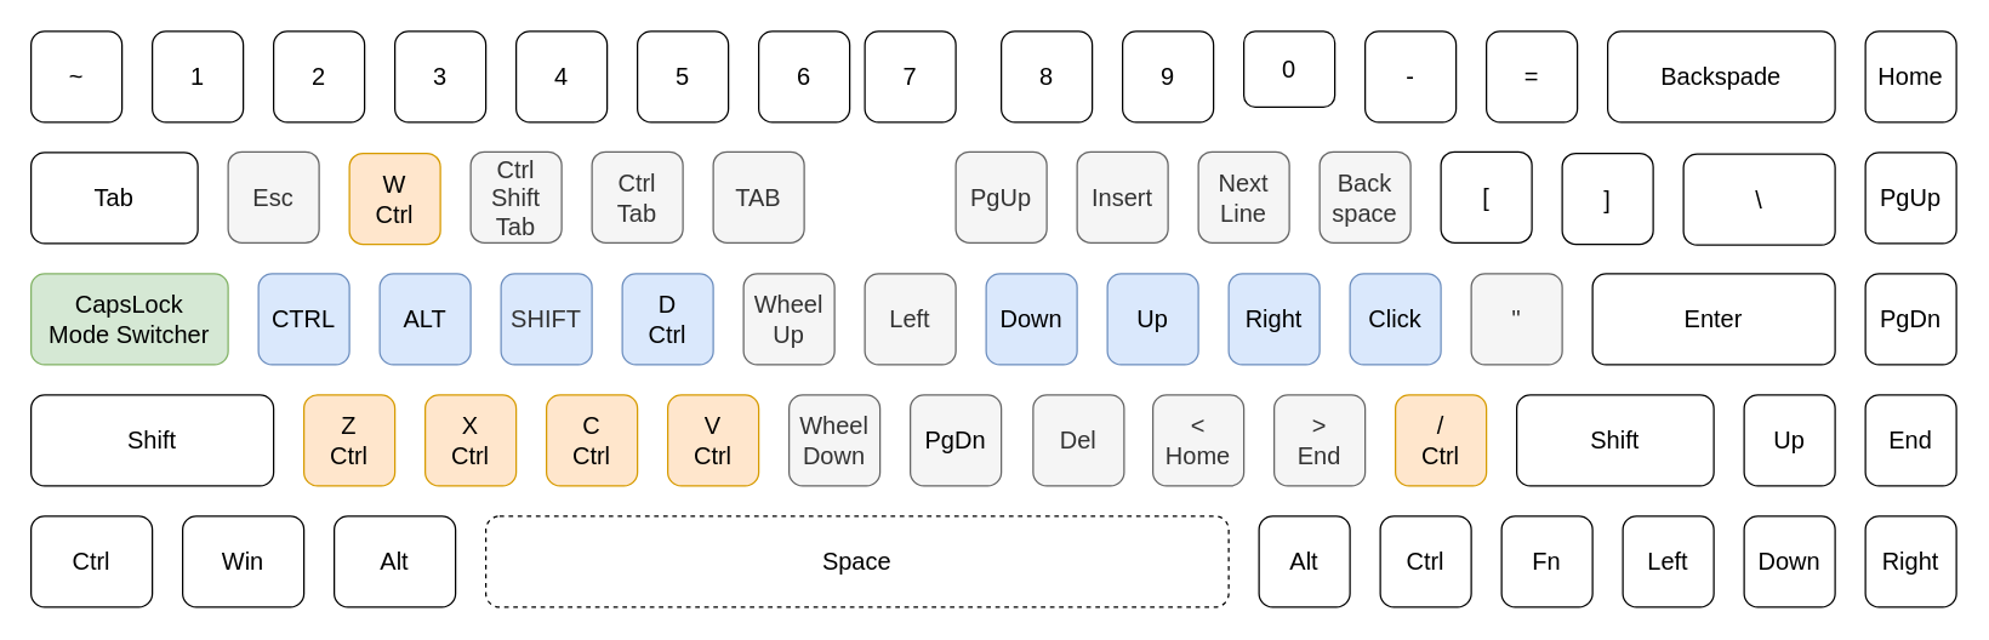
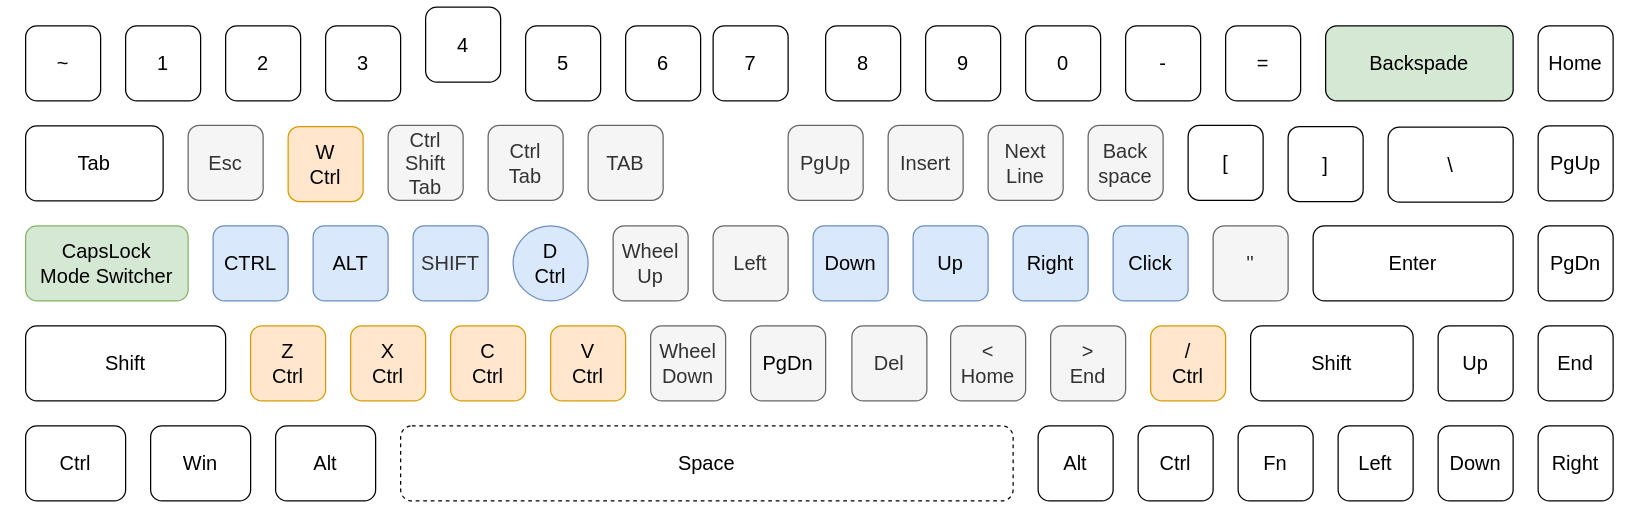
- <mxCell id="40" value="0" style="whiteSpace=wrap;html=1;aspect=fixed;rounded=1;fontSize=16;" parent="1" vertex="1"><mxGeometry x="820" y="20" width="60" height="50" as="geometry" /></mxCell>
+ <mxCell id="40" value="0" style="whiteSpace=wrap;html=1;aspect=fixed;rounded=1;fontSize=16;" parent="1" vertex="1"><mxGeometry x="820" y="20" width="60" height="60" as="geometry" /></mxCell>
- <mxCell id="46" value="4" style="whiteSpace=wrap;html=1;aspect=fixed;rounded=1;fontSize=16;" parent="1" vertex="1"><mxGeometry x="340" y="20" width="60" height="60" as="geometry" /></mxCell>
+ <mxCell id="46" value="4" style="whiteSpace=wrap;html=1;aspect=fixed;rounded=1;fontSize=16;" parent="1" vertex="1"><mxGeometry x="340" y="5" width="60" height="60" as="geometry" /></mxCell>
- <mxCell id="66" value="Backspade" style="rounded=1;whiteSpace=wrap;html=1;fontSize=16;" parent="1" vertex="1"><mxGeometry x="1060" y="20" width="150" height="60" as="geometry" /></mxCell>
+ <mxCell id="66" value="Backspade" style="rounded=1;whiteSpace=wrap;html=1;fontSize=16;fillColor=#d5e8d4;" parent="1" vertex="1"><mxGeometry x="1060" y="20" width="150" height="60" as="geometry" /></mxCell>
- <mxCell id="18" value="D&lt;br&gt;Ctrl" style="whiteSpace=wrap;html=1;aspect=fixed;rounded=1;fillColor=#dae8fc;strokeColor=#6c8ebf;fontSize=16;" parent="1" vertex="1"><mxGeometry x="410" y="180" width="60" height="60" as="geometry" /></mxCell>
+ <mxCell id="18" value="D&lt;br&gt;Ctrl" style="ellipse;whiteSpace=wrap;html=1;aspect=fixed;fillColor=#dae8fc;strokeColor=#6c8ebf;fontSize=16;" parent="1" vertex="1"><mxGeometry x="410" y="180" width="60" height="60" as="geometry" /></mxCell>
